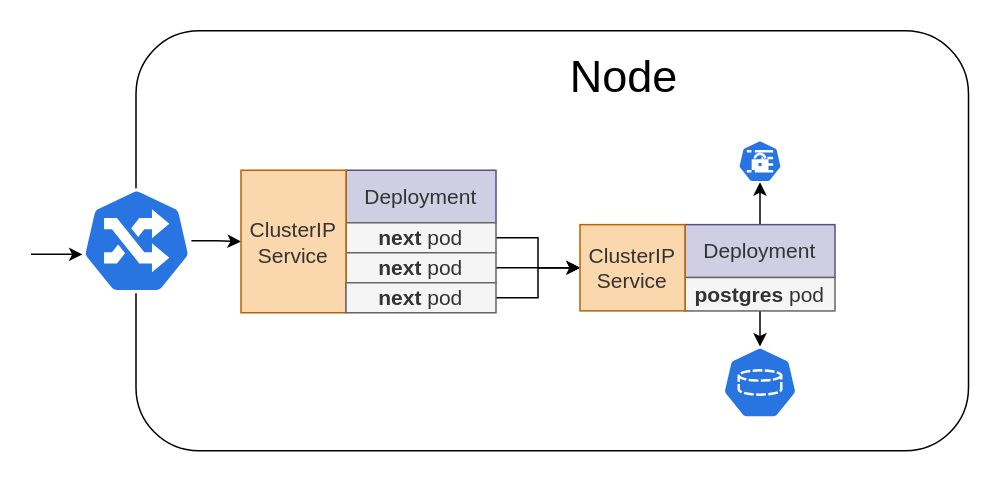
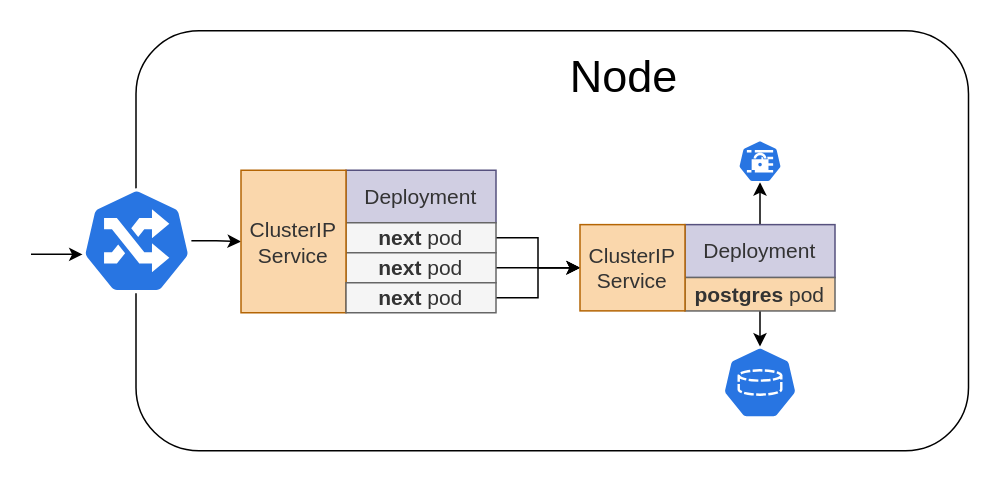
- <mxCell id="20" value="&lt;font style=&quot;font-size: 14px ; line-height: 1&quot; color=&quot;#333333&quot;&gt;&lt;b&gt;postgres&amp;nbsp;&lt;/b&gt;pod&lt;br style=&quot;font-size: 14px&quot;&gt;&lt;/font&gt;" style="rounded=0;whiteSpace=wrap;html=1;fontSize=14;verticalAlign=middle;labelBorderColor=none;fillColor=#f5f5f5;strokeColor=#666666;fontColor=#333333;" parent="1" vertex="1"><mxGeometry x="456" y="184.5" width="100" height="22.3" as="geometry" /></mxCell>
+ <mxCell id="20" value="&lt;font style=&quot;font-size: 14px ; line-height: 1&quot; color=&quot;#333333&quot;&gt;&lt;b&gt;postgres&amp;nbsp;&lt;/b&gt;pod&lt;br style=&quot;font-size: 14px&quot;&gt;&lt;/font&gt;" style="rounded=0;whiteSpace=wrap;html=1;fontSize=14;verticalAlign=middle;labelBorderColor=none;fillColor=#fad7ac;strokeColor=#666666;fontColor=#333333;" parent="1" vertex="1"><mxGeometry x="456" y="184.5" width="100" height="22.3" as="geometry" /></mxCell>
